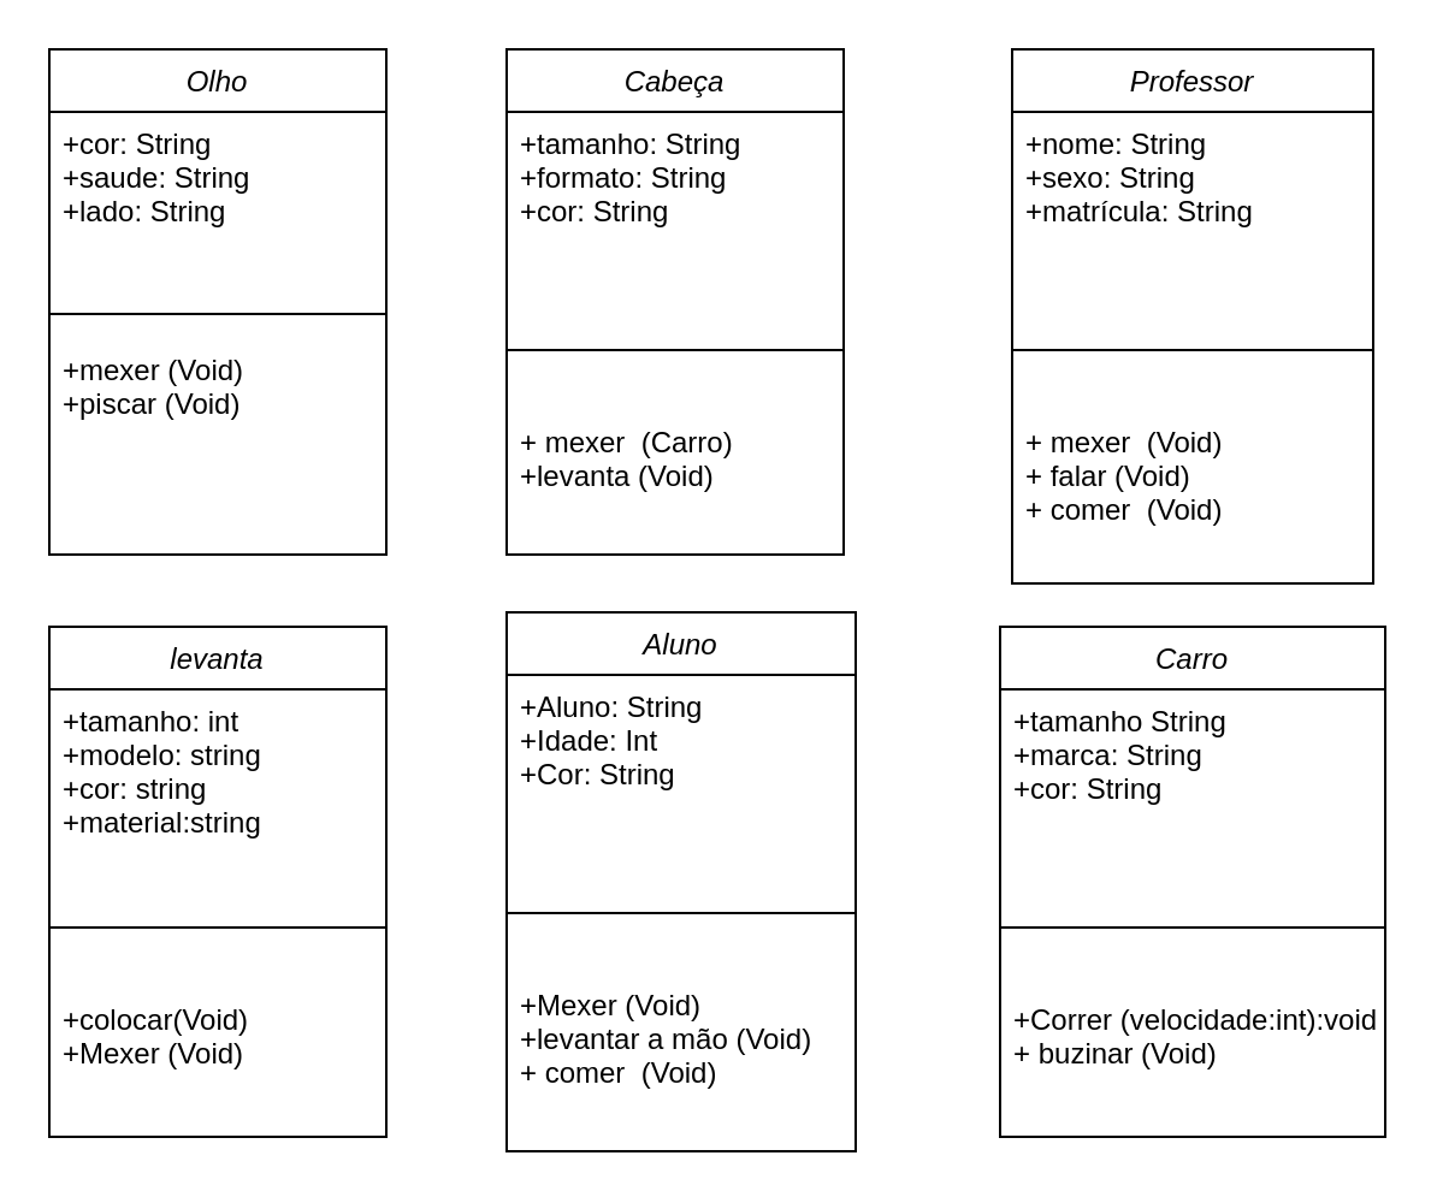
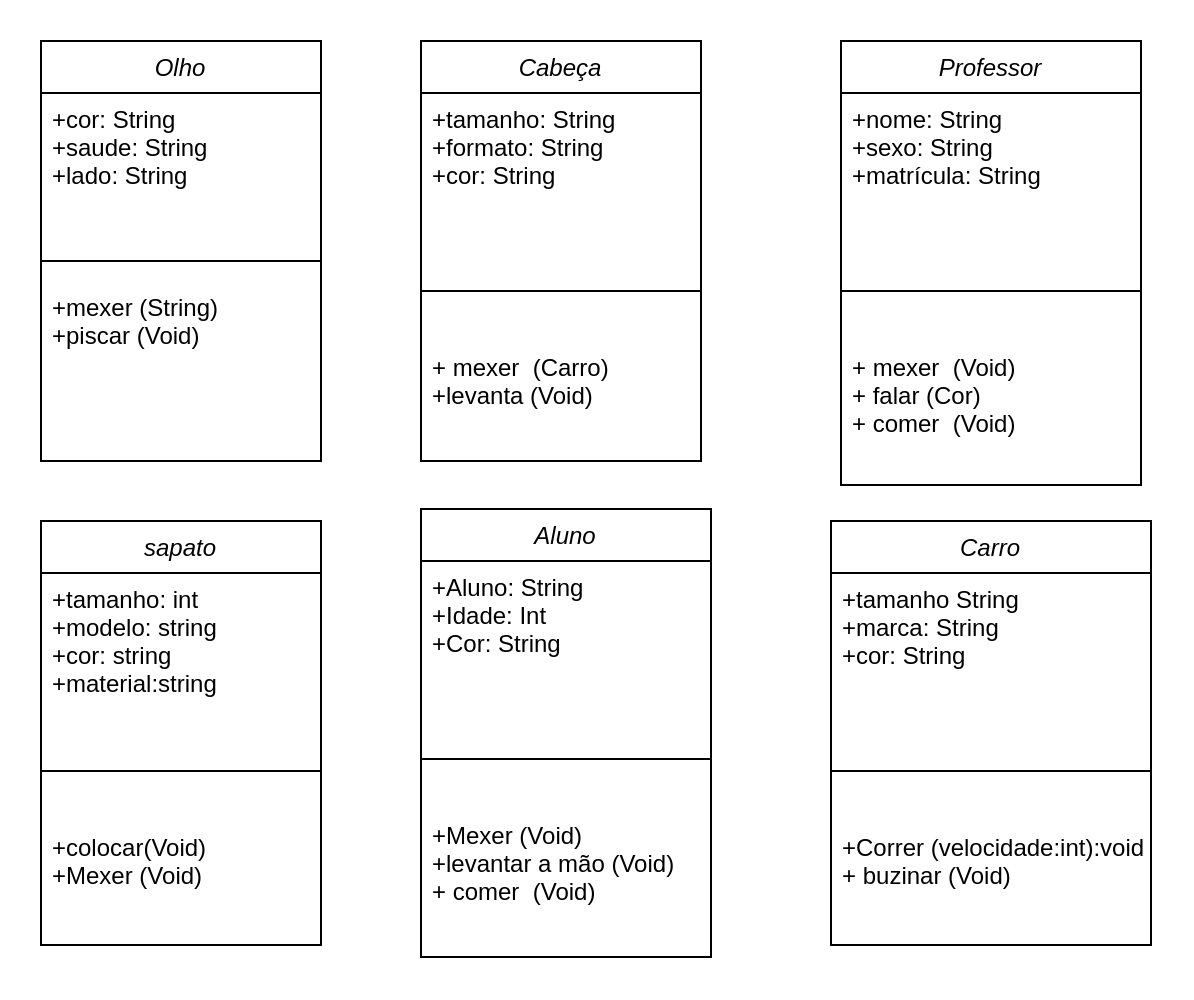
- <mxCell id="5" value="+mexer (Void)&#10;+piscar (Void)&#10; &#10;" style="text;align=left;verticalAlign=top;spacingLeft=4;spacingRight=4;overflow=hidden;rotatable=0;points=[[0,0.5],[1,0.5]];portConstraint=eastwest;" parent="2" vertex="1"><mxGeometry y="120" width="140" height="82" as="geometry" /></mxCell>
+ <mxCell id="5" value="+mexer (String)&#10;+piscar (Void)&#10; &#10;" style="text;align=left;verticalAlign=top;spacingLeft=4;spacingRight=4;overflow=hidden;rotatable=0;points=[[0,0.5],[1,0.5]];portConstraint=eastwest;" parent="2" vertex="1"><mxGeometry y="120" width="140" height="82" as="geometry" /></mxCell>
- <mxCell id="13" value="+ mexer  (Void)&#10;+ falar (Void)&#10;+ comer  (Void)&#10;" style="text;align=left;verticalAlign=top;spacingLeft=4;spacingRight=4;overflow=hidden;rotatable=0;points=[[0,0.5],[1,0.5]];portConstraint=eastwest;" parent="10" vertex="1"><mxGeometry y="150" width="150" height="62" as="geometry" /></mxCell>
+ <mxCell id="13" value="+ mexer  (Void)&#10;+ falar (Cor)&#10;+ comer  (Void)&#10;" style="text;align=left;verticalAlign=top;spacingLeft=4;spacingRight=4;overflow=hidden;rotatable=0;points=[[0,0.5],[1,0.5]];portConstraint=eastwest;" parent="10" vertex="1"><mxGeometry y="150" width="150" height="62" as="geometry" /></mxCell>
- <mxCell id="22" value="levanta" style="swimlane;fontStyle=2;align=center;verticalAlign=top;childLayout=stackLayout;horizontal=1;startSize=26;horizontalStack=0;resizeParent=1;resizeLast=0;collapsible=1;marginBottom=0;rounded=0;shadow=0;strokeWidth=1;" parent="1" vertex="1"><mxGeometry x="20" y="260" width="140" height="212" as="geometry"><mxRectangle x="220" y="120" width="160" height="26" as="alternateBounds" /></mxGeometry></mxCell>
+ <mxCell id="22" value="sapato" style="swimlane;fontStyle=2;align=center;verticalAlign=top;childLayout=stackLayout;horizontal=1;startSize=26;horizontalStack=0;resizeParent=1;resizeLast=0;collapsible=1;marginBottom=0;rounded=0;shadow=0;strokeWidth=1;" parent="1" vertex="1"><mxGeometry x="20" y="260" width="140" height="212" as="geometry"><mxRectangle x="220" y="120" width="160" height="26" as="alternateBounds" /></mxGeometry></mxCell>
